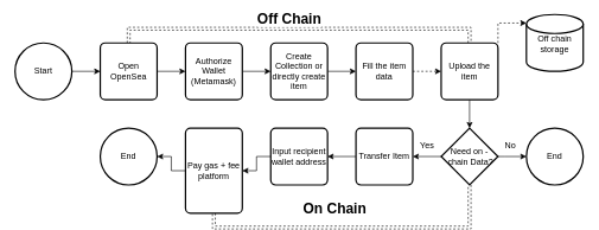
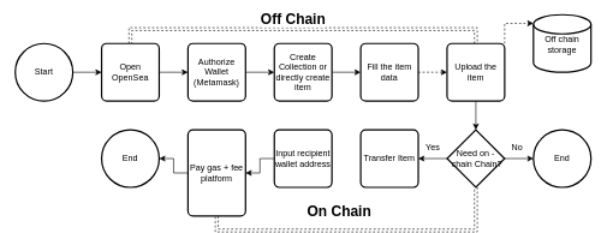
- <mxCell id="23" style="edgeStyle=orthogonalEdgeStyle;rounded=0;orthogonalLoop=1;jettySize=auto;html=1;exitX=0;exitY=0.5;exitDx=0;exitDy=0;entryX=1;entryY=0.5;entryDx=0;entryDy=0;fontSize=12;" edge="1" parent="1" source="24" target="28"><mxGeometry relative="1" as="geometry" /></mxCell>
- <mxCell id="21" value="&lt;p style=&quot;line-height: 120%;&quot;&gt;&lt;font style=&quot;font-size: 12px;&quot;&gt;Need&amp;nbsp;&lt;/font&gt;&lt;font style=&quot;background-color: initial; font-size: 12px;&quot;&gt;on -&amp;nbsp;&lt;/font&gt;&lt;span style=&quot;background-color: initial;&quot;&gt;chain Data?&lt;/span&gt;&lt;/p&gt;" style="strokeWidth=2;html=1;shape=mxgraph.flowchart.decision;whiteSpace=wrap;fontSize=12;" vertex="1" parent="1"><mxGeometry x="620" y="180" width="80" height="80" as="geometry" /></mxCell>
+ <mxCell id="21" value="&lt;p style=&quot;line-height: 120%;&quot;&gt;&lt;font style=&quot;font-size: 12px;&quot;&gt;Need&amp;nbsp;&lt;/font&gt;&lt;font style=&quot;background-color: initial; font-size: 12px;&quot;&gt;on -&amp;nbsp;&lt;/font&gt;&lt;span style=&quot;background-color: initial;&quot;&gt;chain Chain?&lt;/span&gt;&lt;/p&gt;" style="strokeWidth=2;html=1;shape=mxgraph.flowchart.decision;whiteSpace=wrap;fontSize=12;" vertex="1" parent="1"><mxGeometry x="620" y="180" width="80" height="80" as="geometry" /></mxCell>
